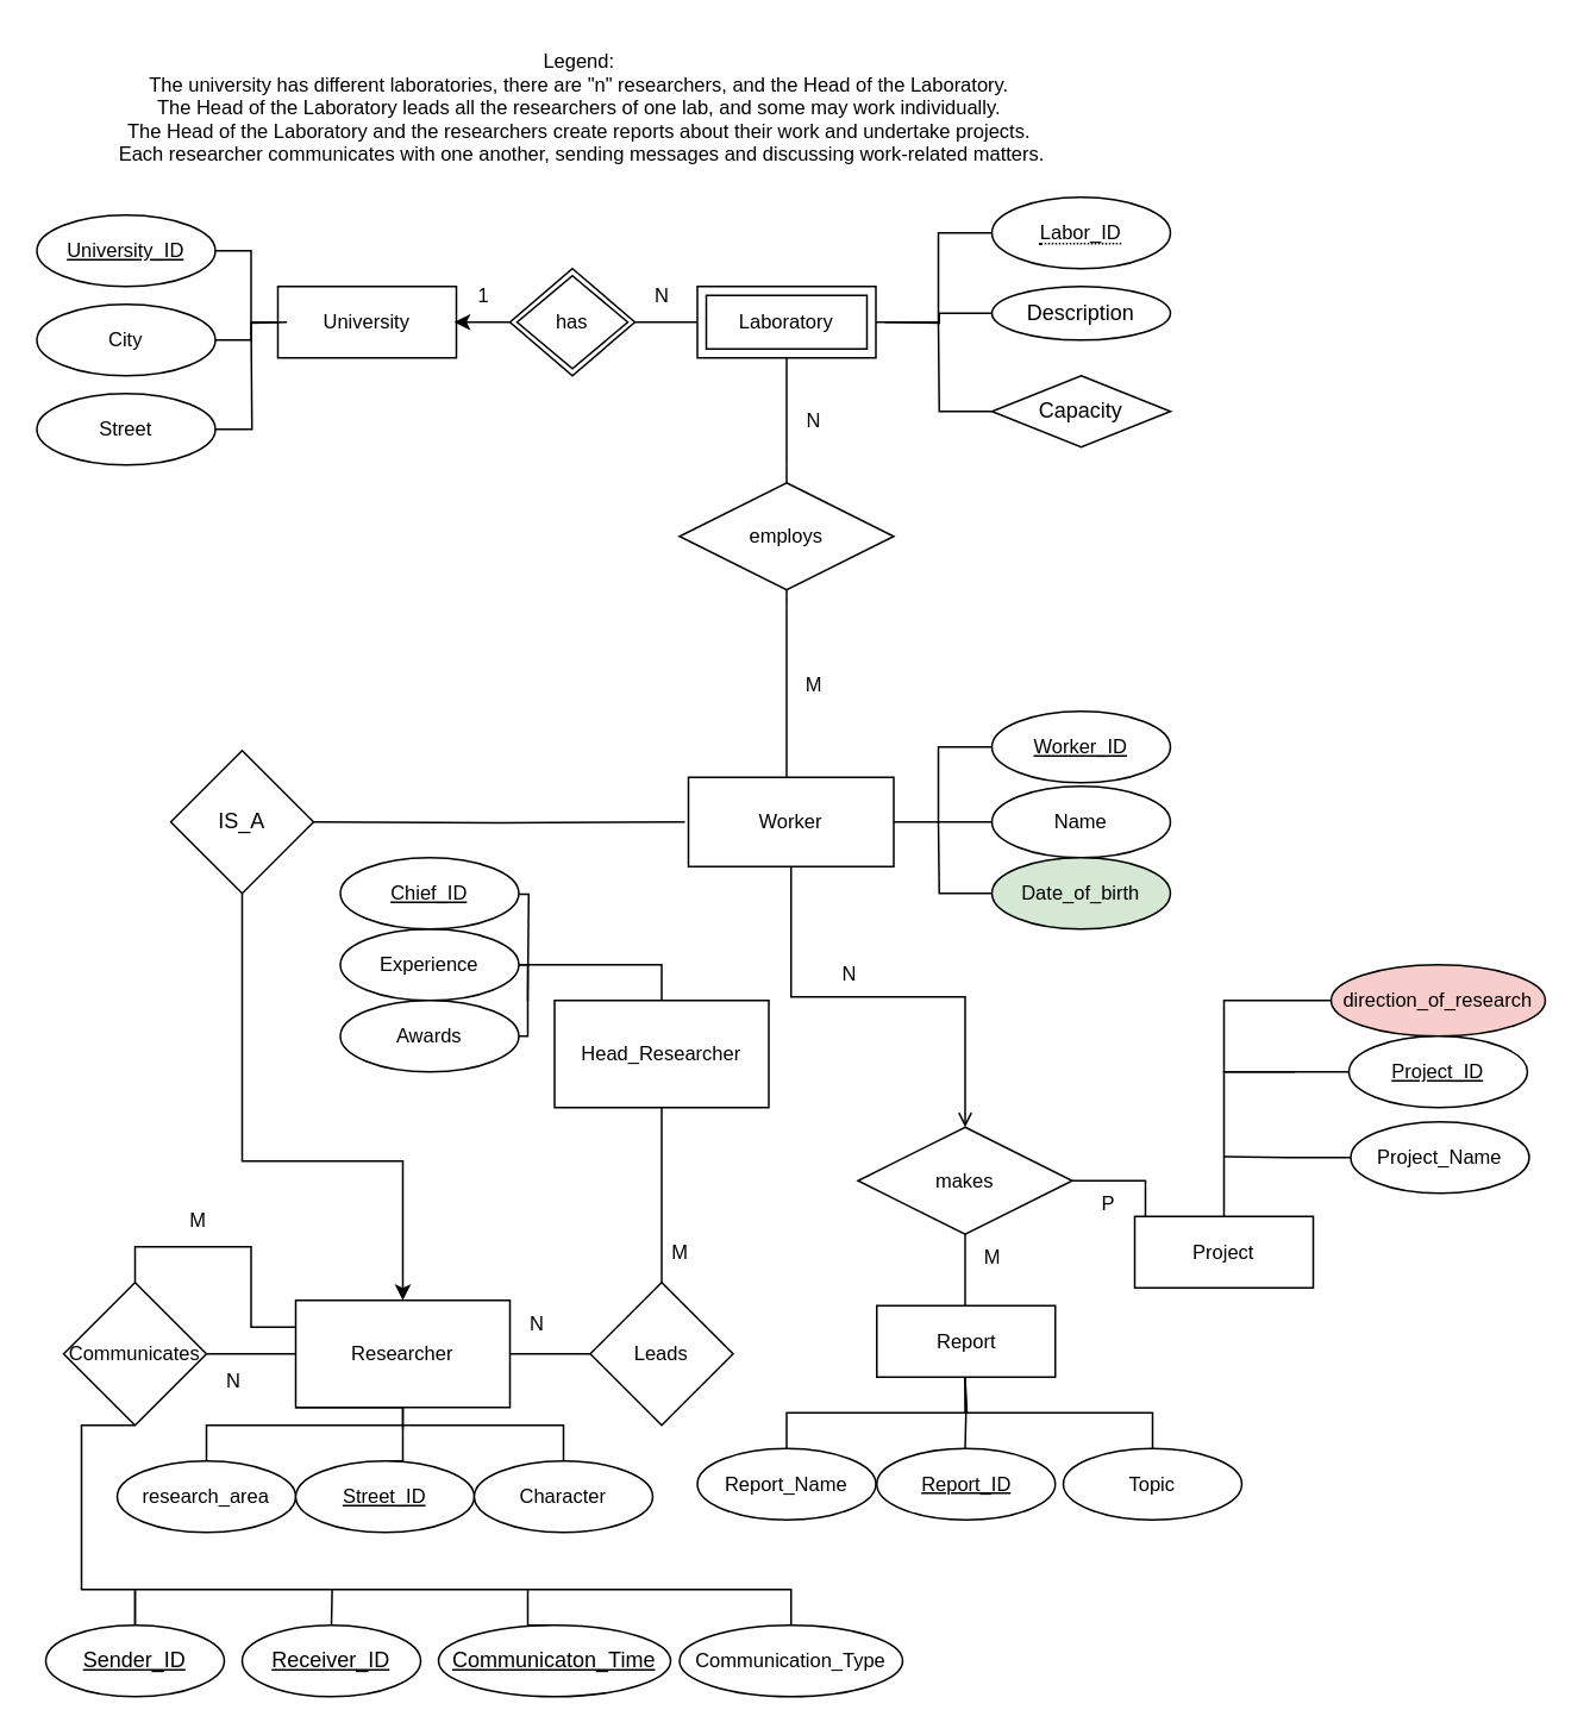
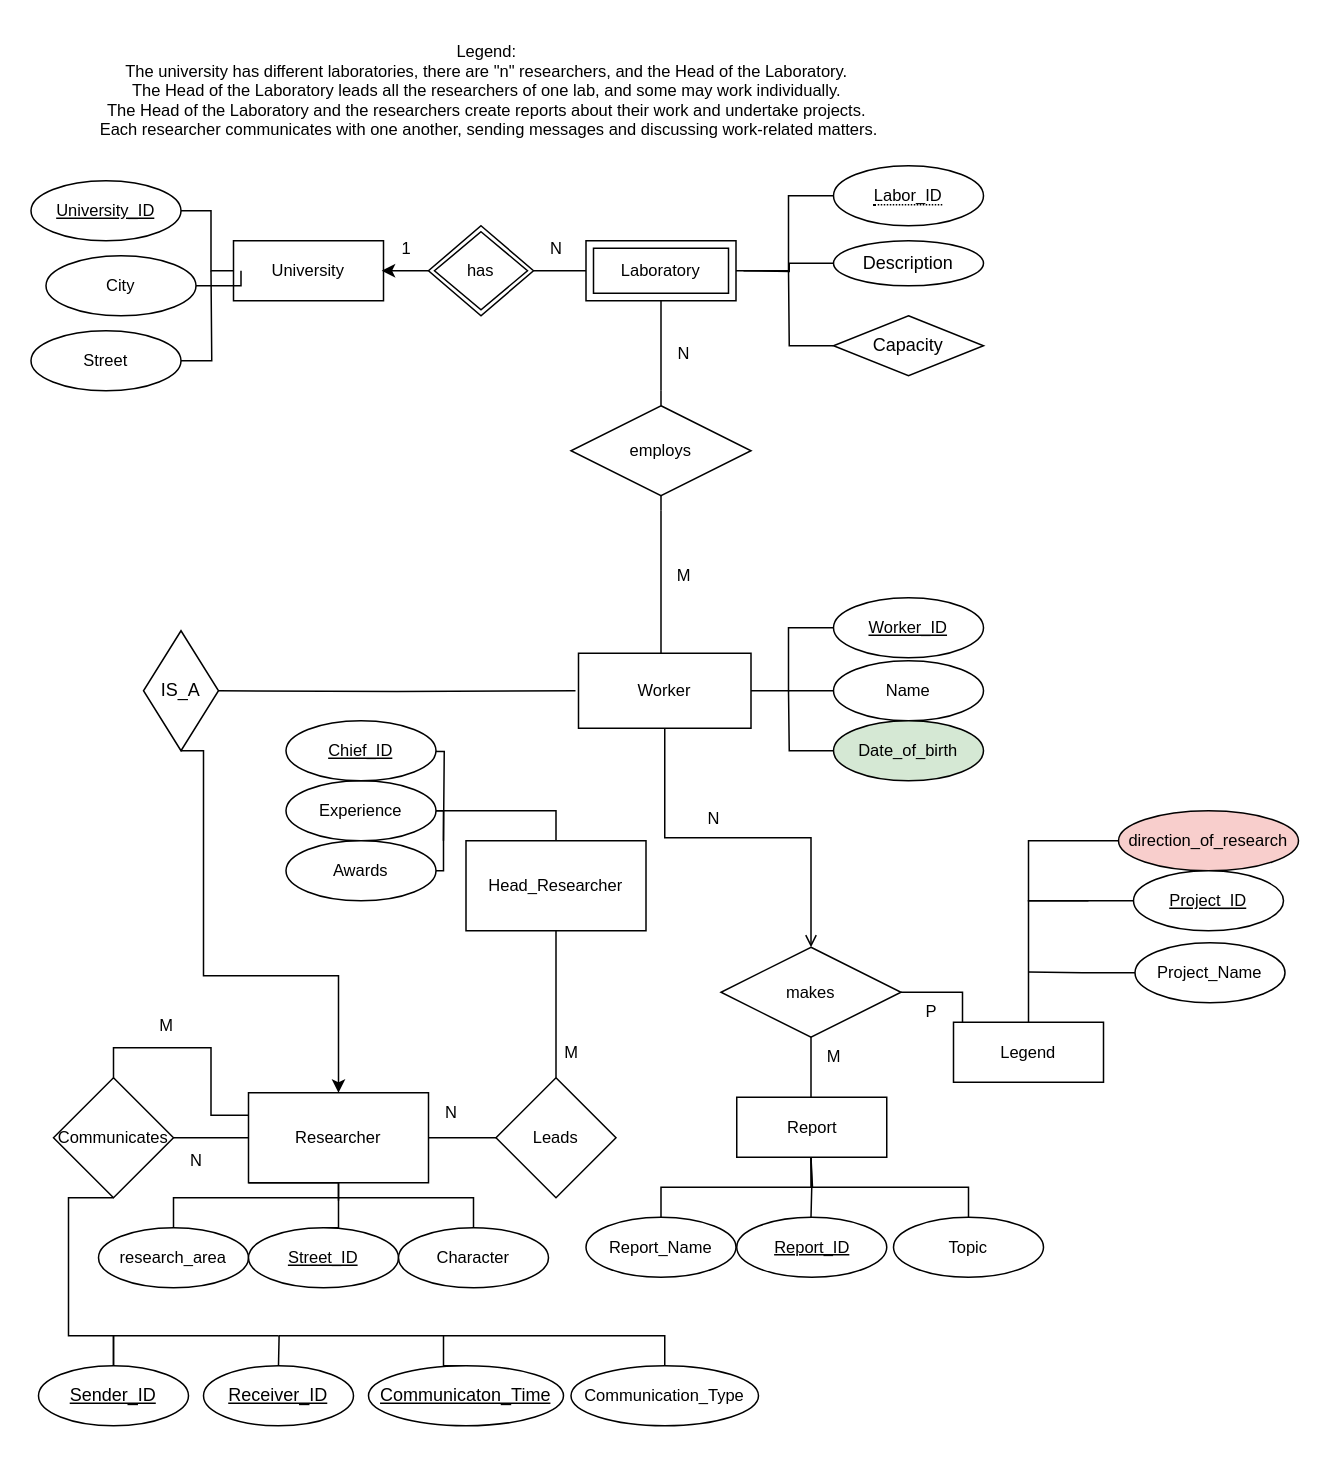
- <mxCell id="62" value="City" style="ellipse;whiteSpace=wrap;html=1;align=center;fontFamily=Helvetica;fontSize=11;fontColor=default;" parent="1" vertex="1"><mxGeometry x="20" y="170" width="100" height="40" as="geometry" /></mxCell>
+ <mxCell id="62" value="City" style="ellipse;whiteSpace=wrap;html=1;align=center;fontFamily=Helvetica;fontSize=11;fontColor=default;" parent="1" vertex="1"><mxGeometry x="30" y="170" width="100" height="40" as="geometry" /></mxCell>
- <mxCell id="12" value="IS_A" style="rhombus;whiteSpace=wrap;html=1;" parent="1" vertex="1"><mxGeometry x="95" y="420" width="80" height="80" as="geometry" /></mxCell>
+ <mxCell id="12" value="IS_A" style="rhombus;whiteSpace=wrap;html=1;" parent="1" vertex="1"><mxGeometry x="95" y="420" width="50" height="80" as="geometry" /></mxCell>
- <mxCell id="56" value="Project" style="whiteSpace=wrap;html=1;align=center;fontFamily=Helvetica;fontSize=11;fontColor=default;" parent="1" vertex="1"><mxGeometry x="635" y="681" width="100" height="40" as="geometry" /></mxCell>
+ <mxCell id="56" value="Legend" style="whiteSpace=wrap;html=1;align=center;fontFamily=Helvetica;fontSize=11;fontColor=default;" parent="1" vertex="1"><mxGeometry x="635" y="681" width="100" height="40" as="geometry" /></mxCell>
